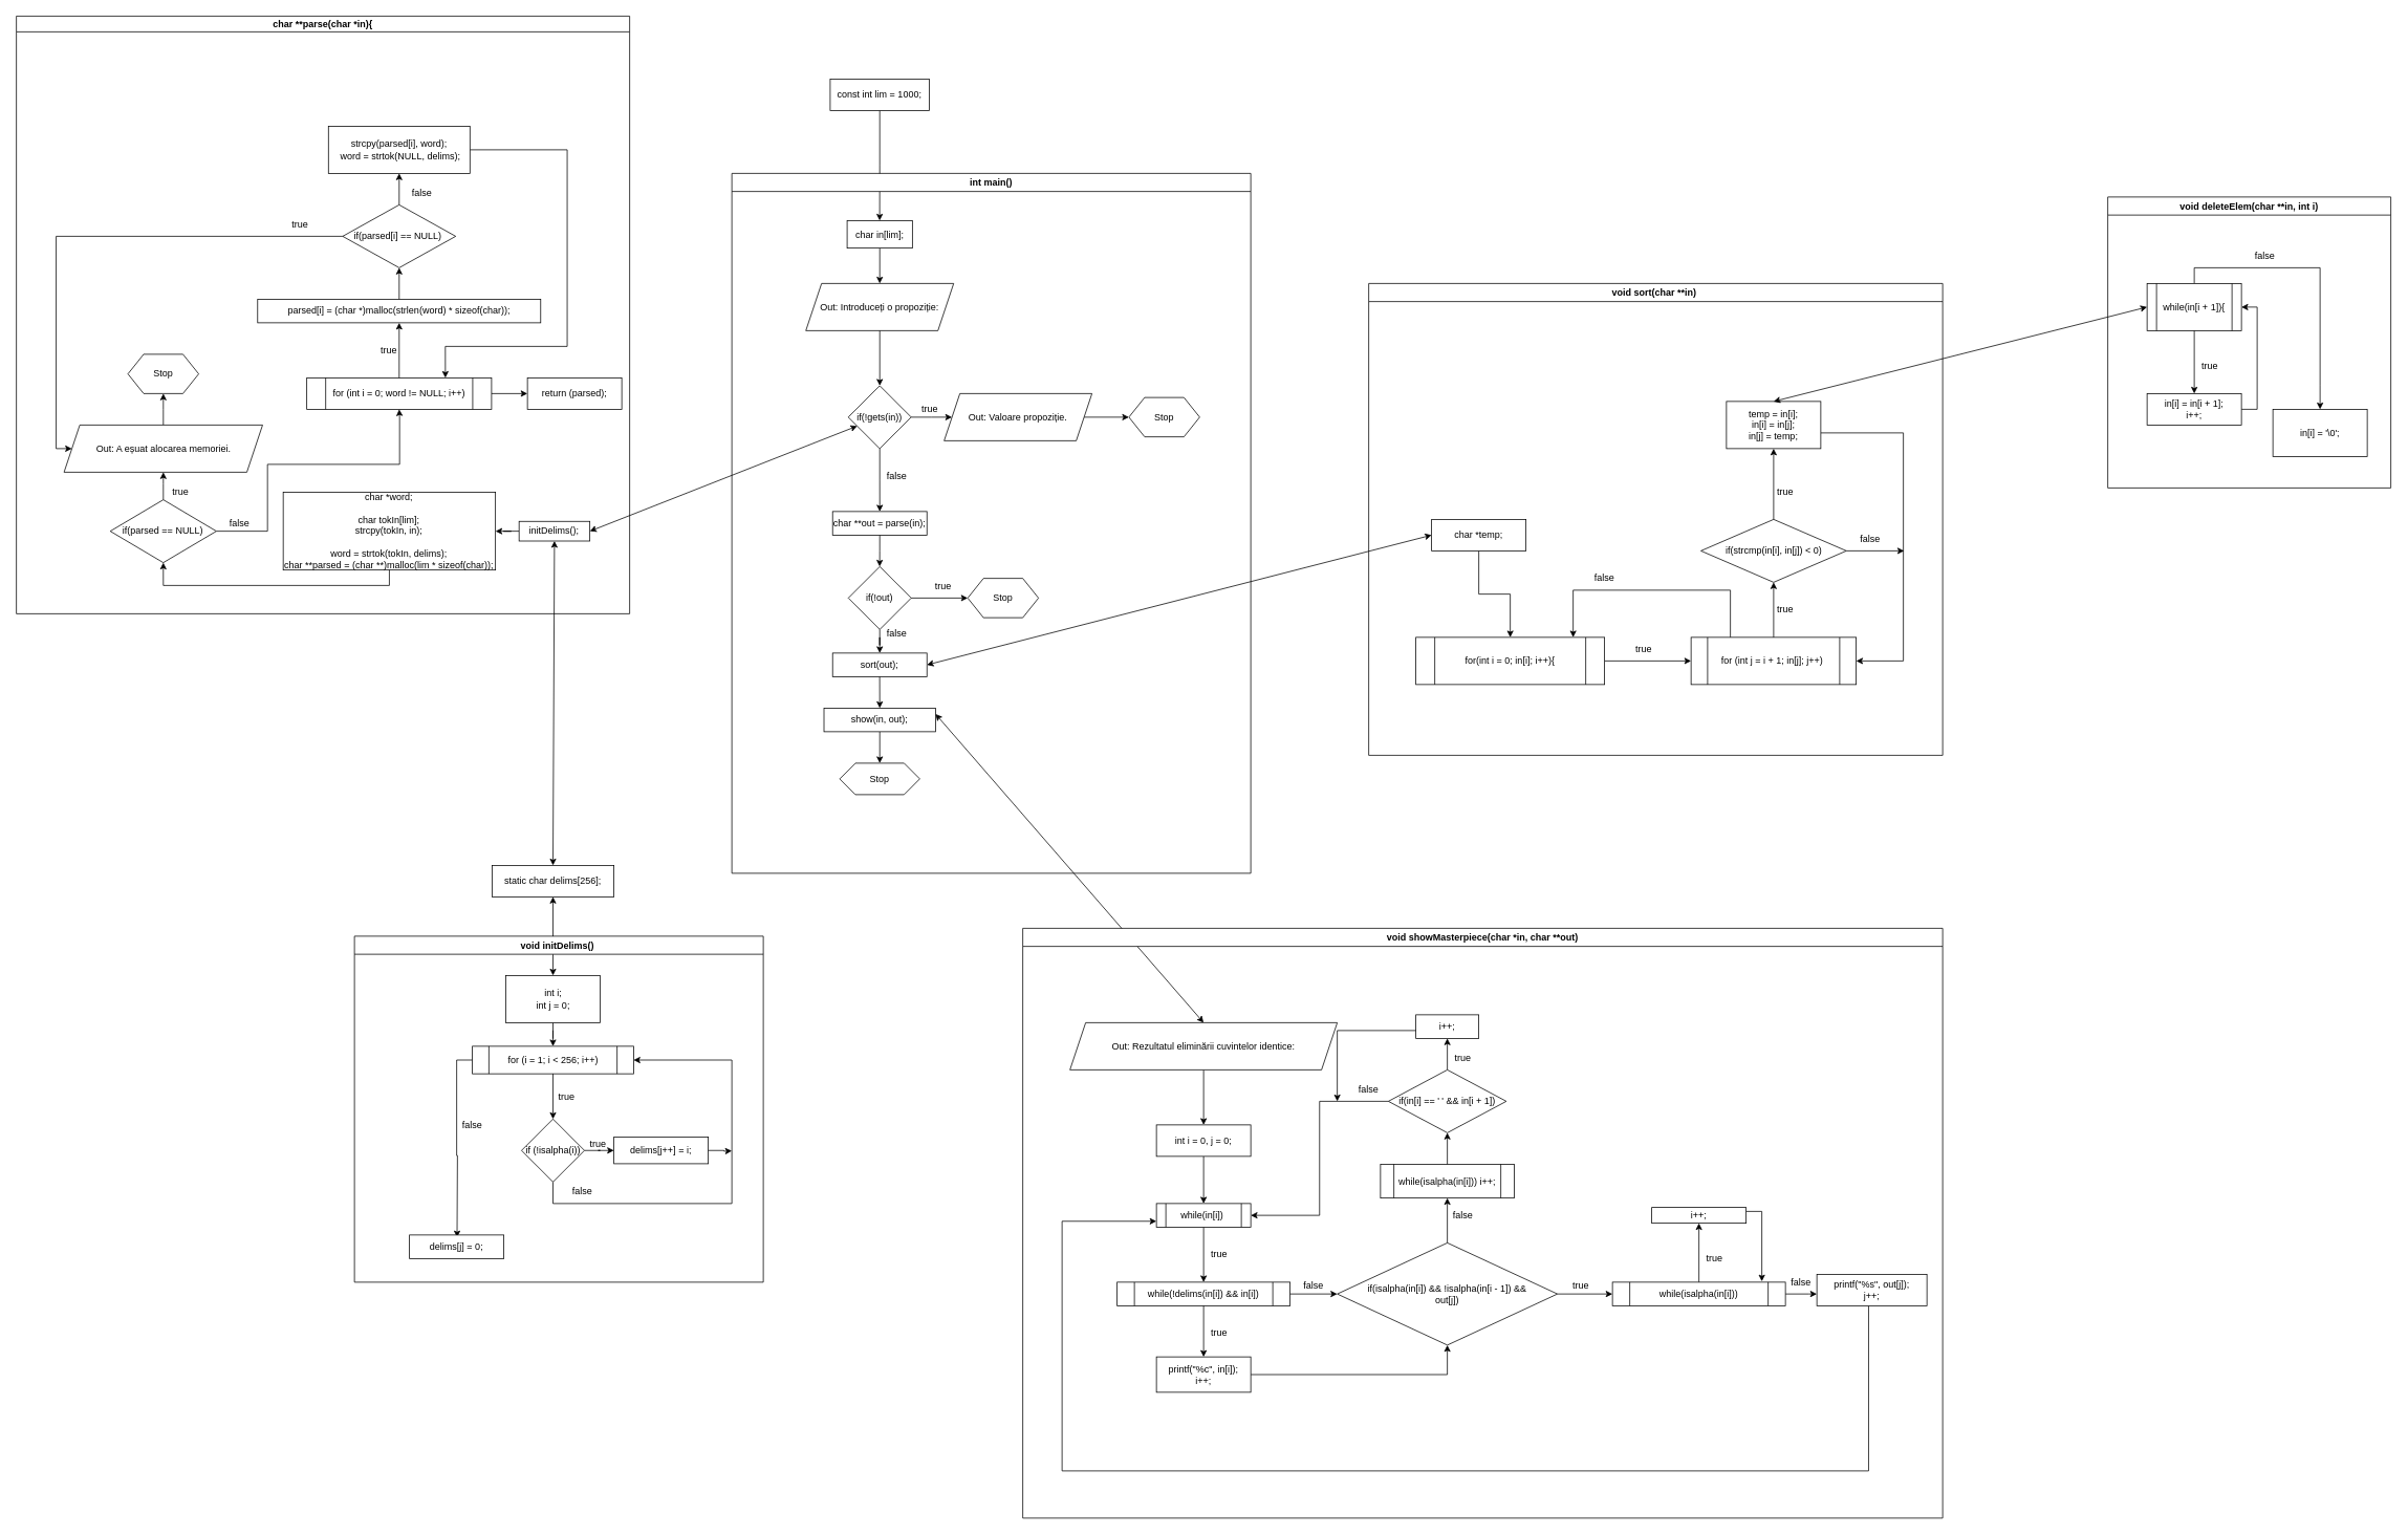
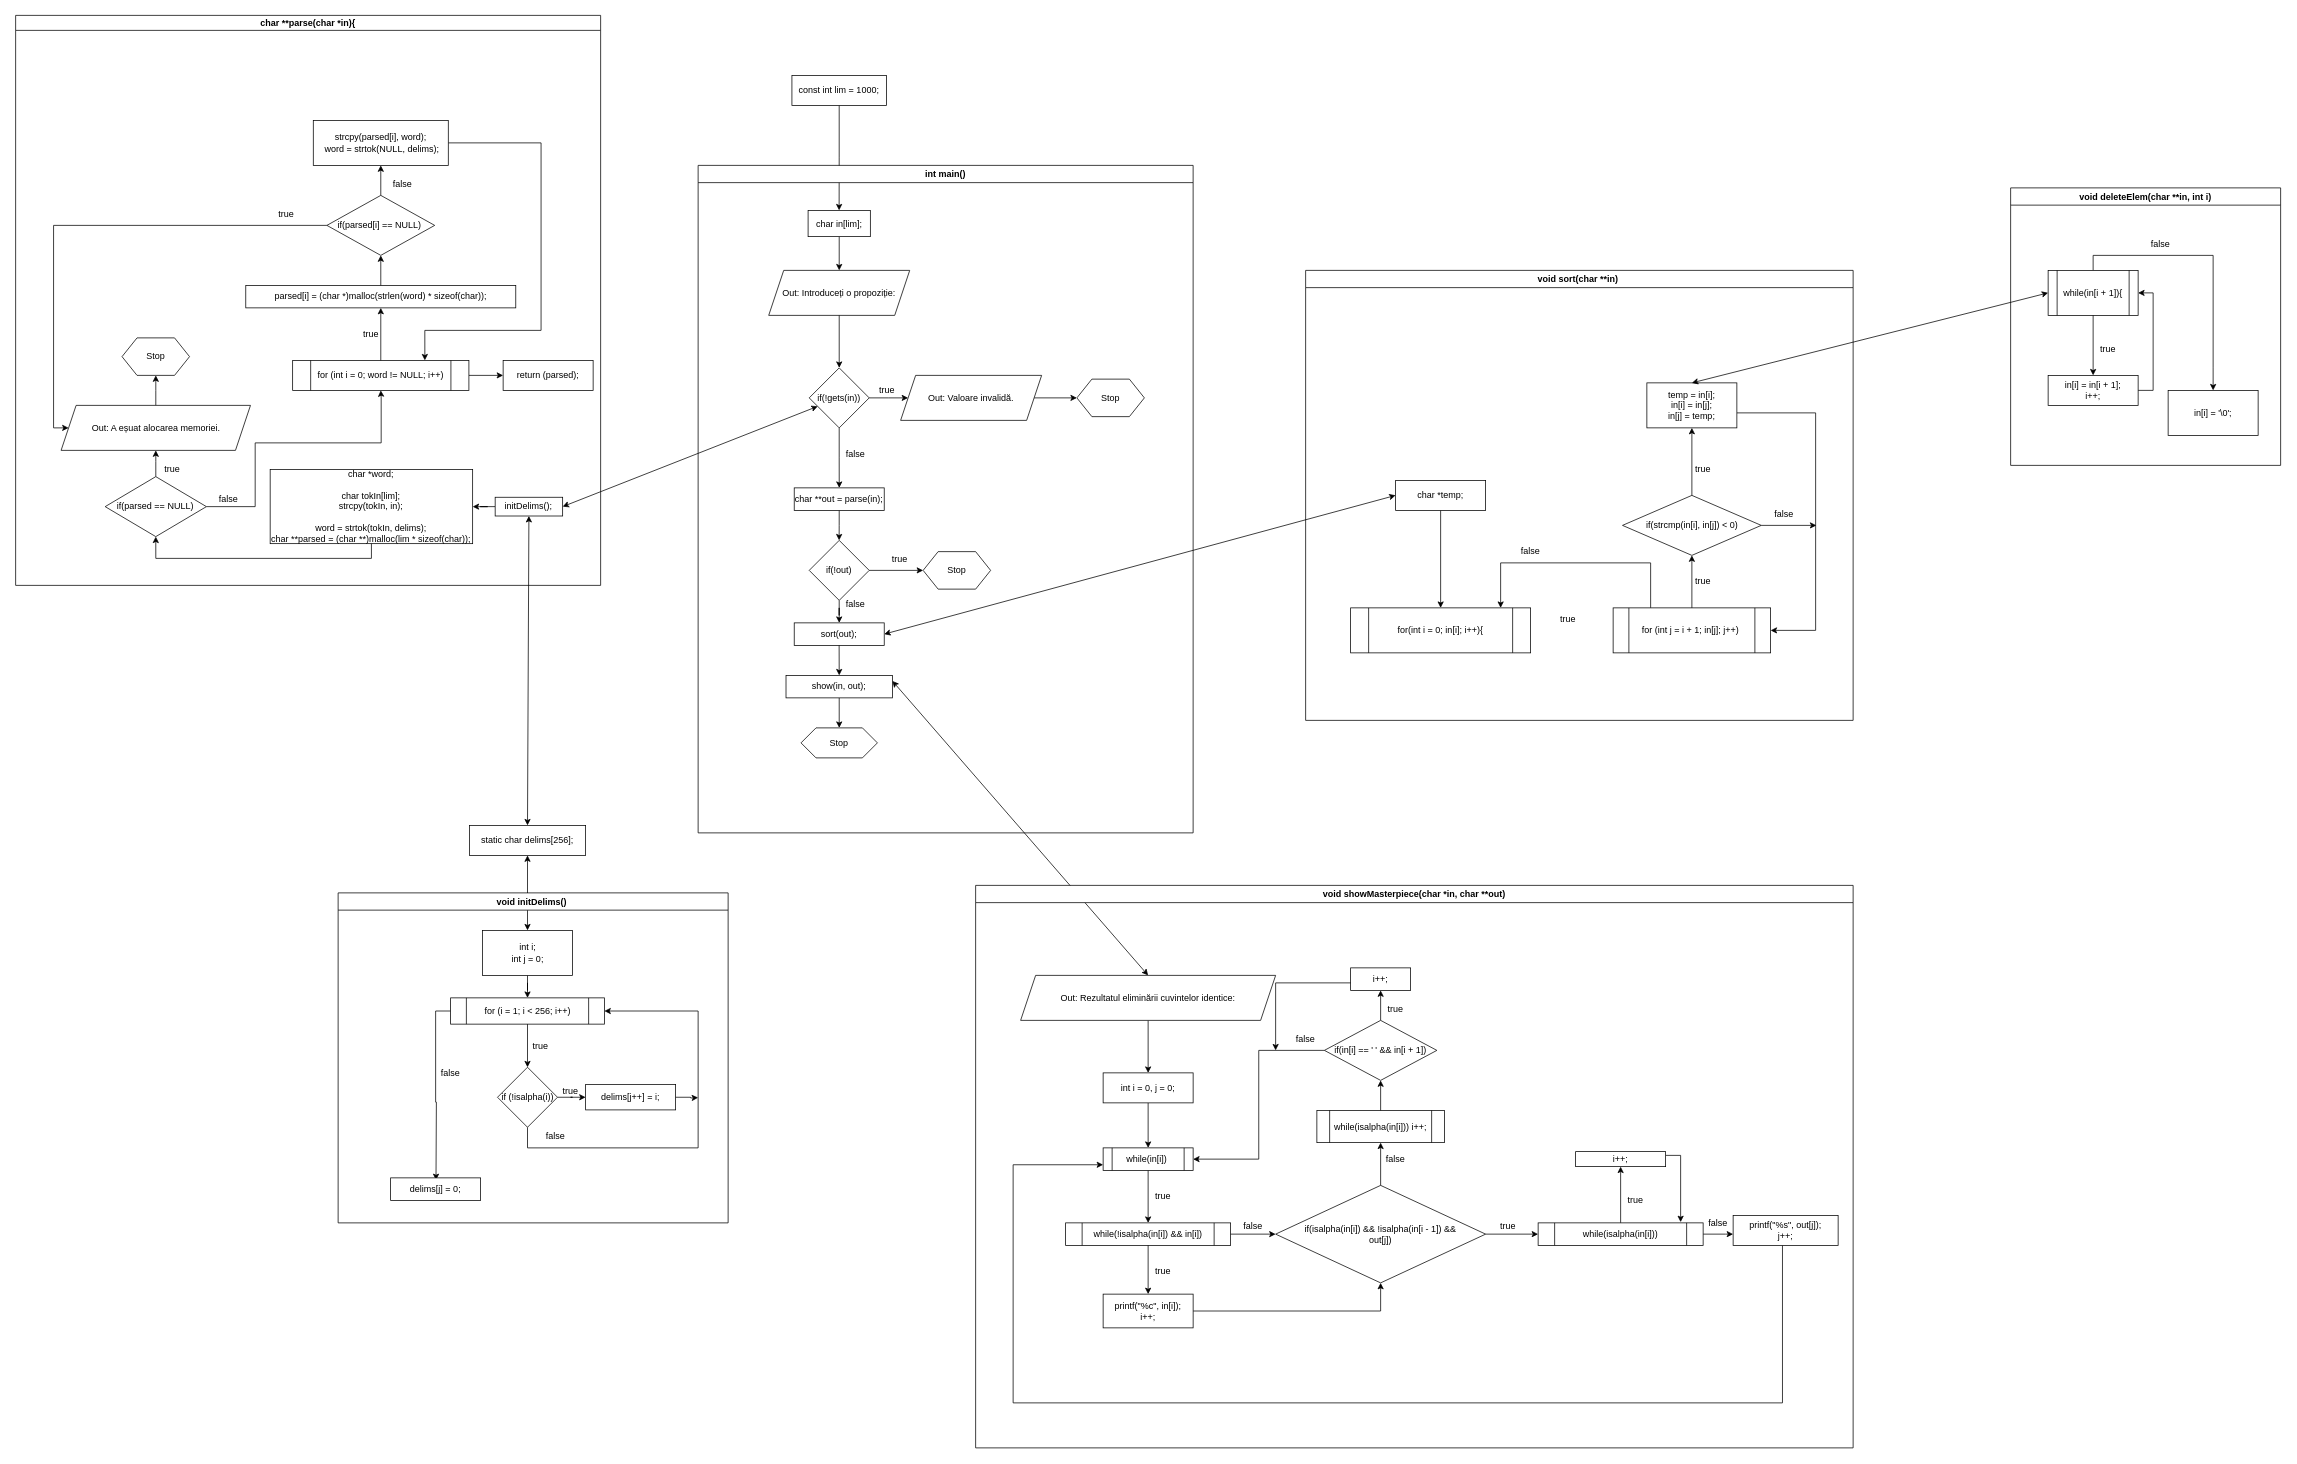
- <mxCell id="7" value="Out: Valoare propoziție." style="shape=parallelogram;perimeter=parallelogramPerimeter;whiteSpace=wrap;html=1;fixedSize=1;" vertex="1" parent="4"><mxGeometry x="270" y="280" width="188" height="60" as="geometry" /></mxCell>
+ <mxCell id="7" value="Out: Valoare invalidă." style="shape=parallelogram;perimeter=parallelogramPerimeter;whiteSpace=wrap;html=1;fixedSize=1;" vertex="1" parent="4"><mxGeometry x="270" y="280" width="188" height="60" as="geometry" /></mxCell>
- <mxCell id="91" value="char *temp;" style="rounded=0;whiteSpace=wrap;html=1;" vertex="1" parent="78"><mxGeometry x="80" y="300" width="120" height="40" as="geometry" /></mxCell>
+ <mxCell id="91" value="char *temp;" style="rounded=0;whiteSpace=wrap;html=1;" vertex="1" parent="78"><mxGeometry x="120" y="280" width="120" height="40" as="geometry" /></mxCell>
- <mxCell id="79" value="" style="edgeStyle=orthogonalEdgeStyle;rounded=0;orthogonalLoop=1;jettySize=auto;html=1;" edge="1" parent="78" source="80" target="82"><mxGeometry relative="1" as="geometry" /></mxCell>
- <mxCell id="114" value="while(!delims(in[i]) &amp;amp;&amp;amp; in[i])" style="shape=process;whiteSpace=wrap;html=1;backgroundOutline=1;" vertex="1" parent="107"><mxGeometry x="120" y="450" width="220" height="30" as="geometry" /></mxCell>
+ <mxCell id="114" value="while(!isalpha(in[i]) &amp;amp;&amp;amp; in[i])" style="shape=process;whiteSpace=wrap;html=1;backgroundOutline=1;" vertex="1" parent="107"><mxGeometry x="120" y="450" width="220" height="30" as="geometry" /></mxCell>
